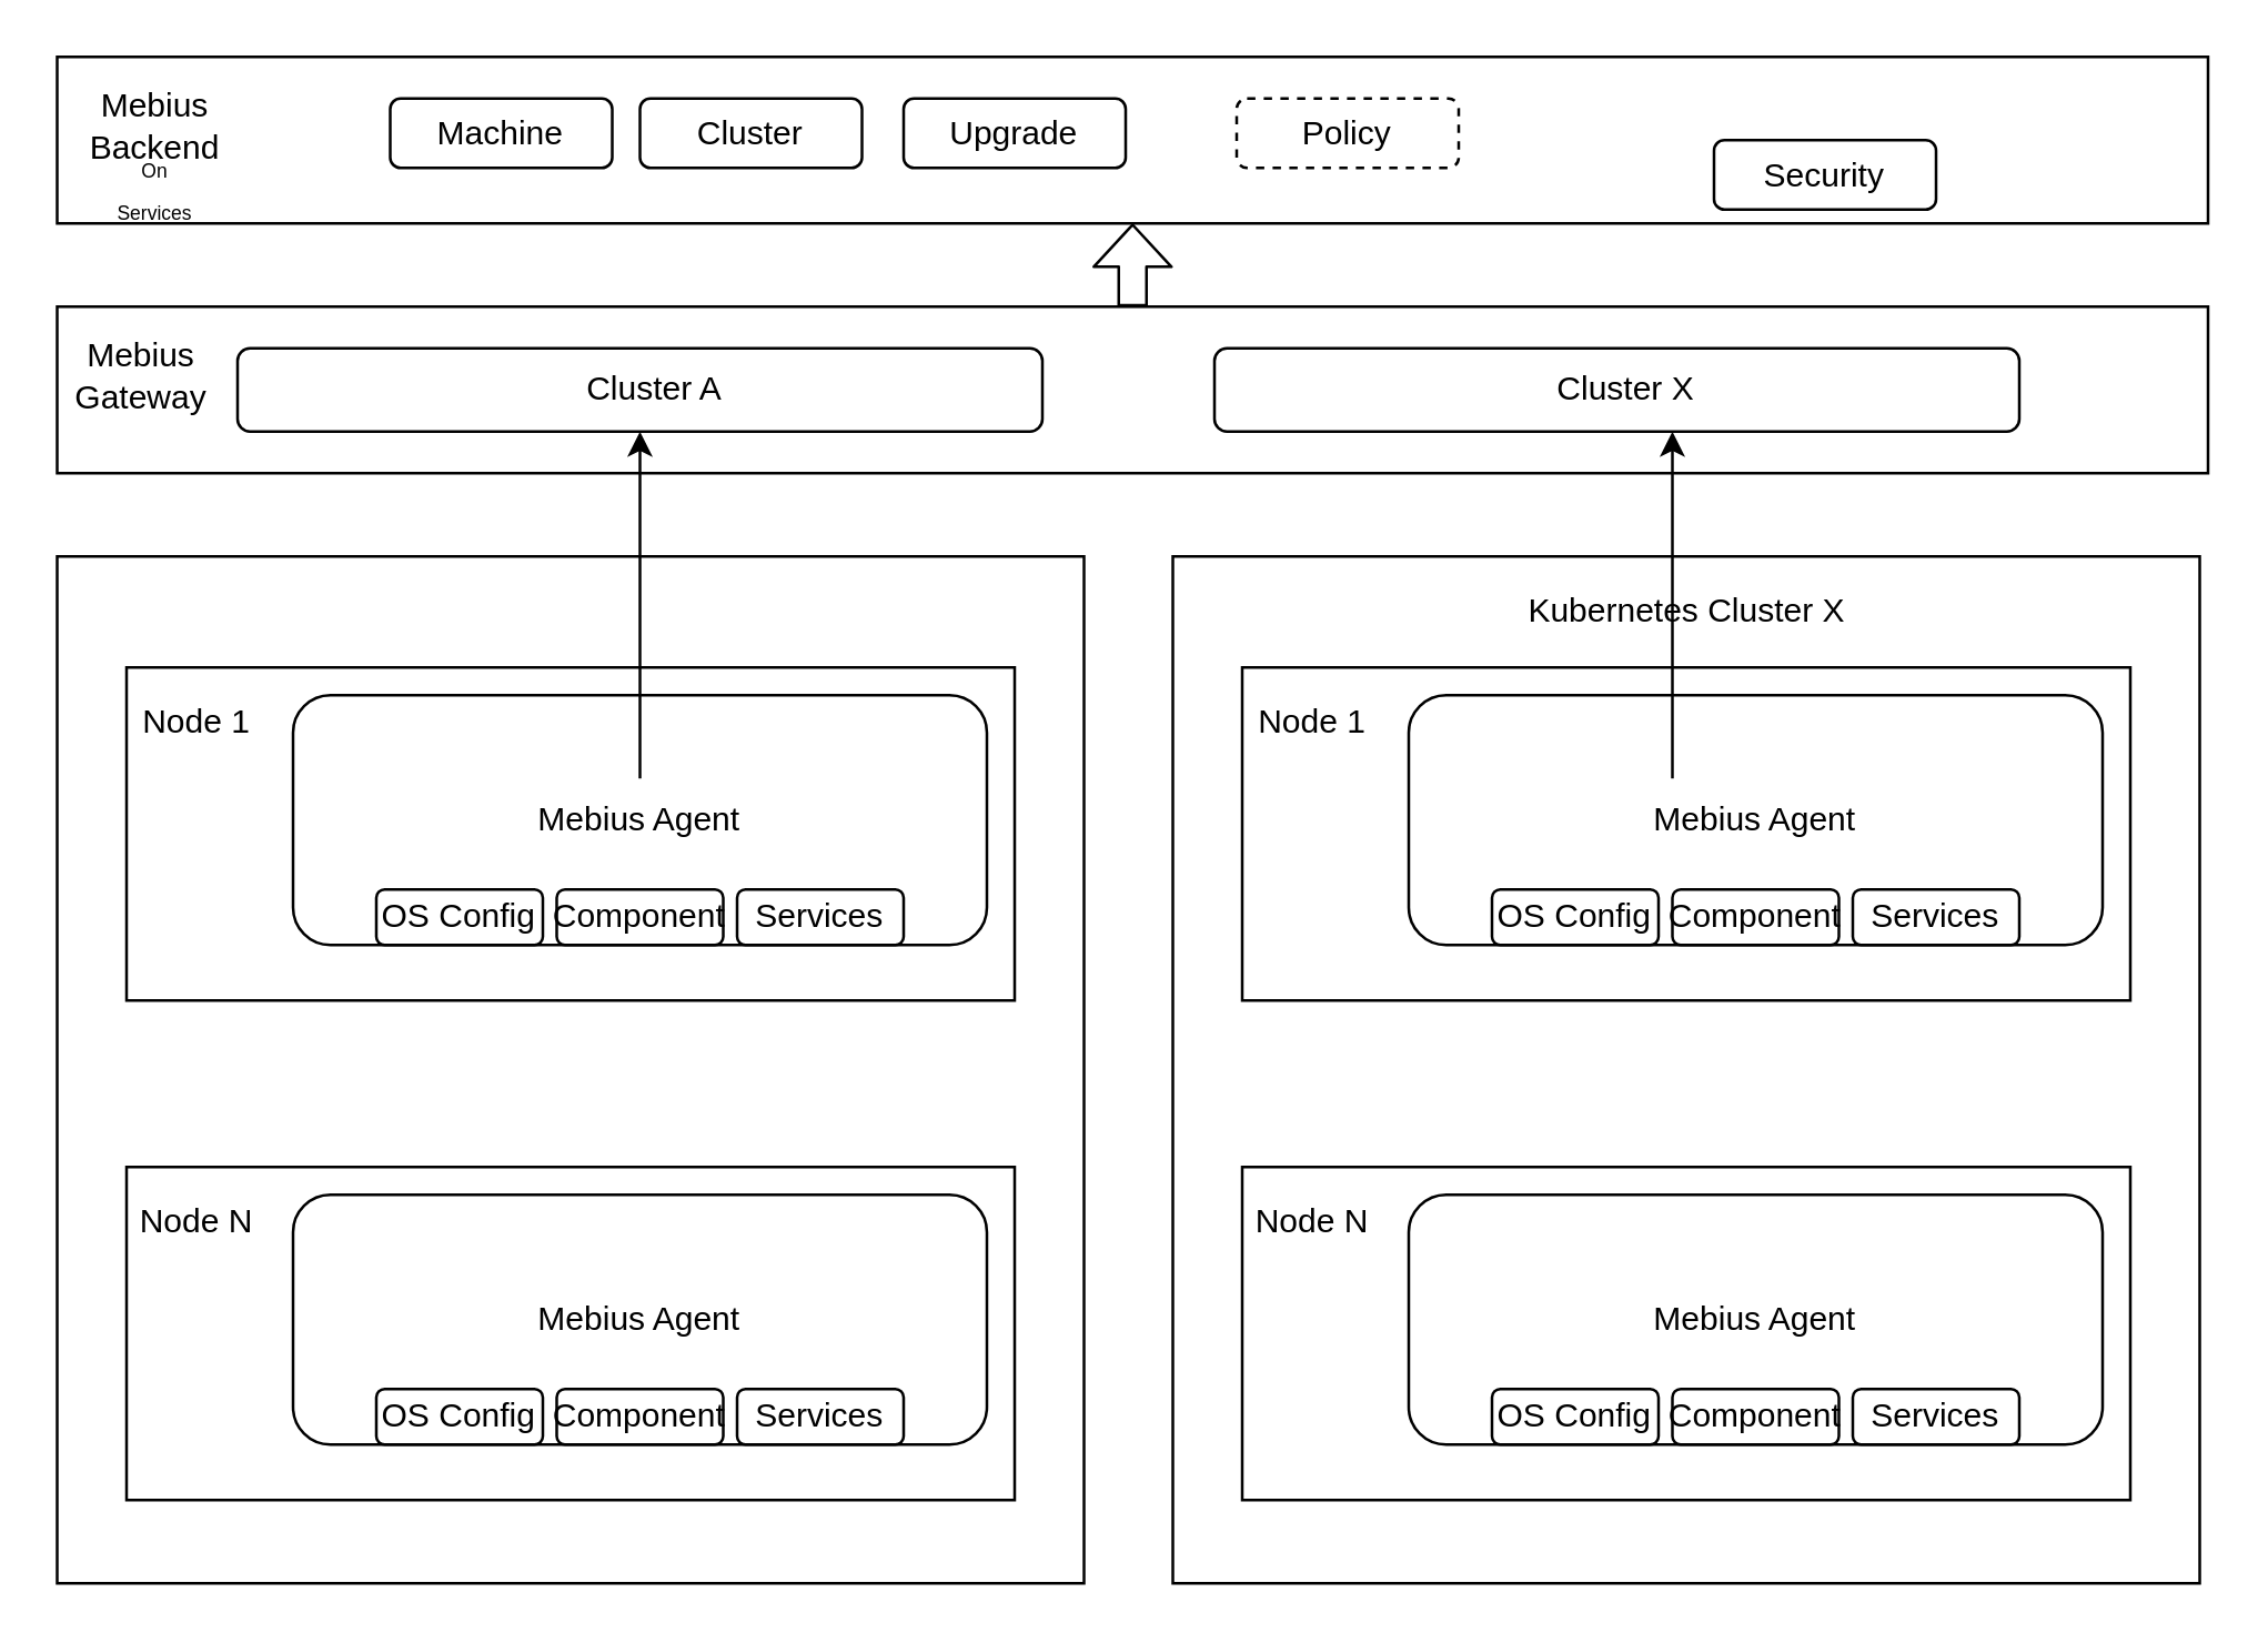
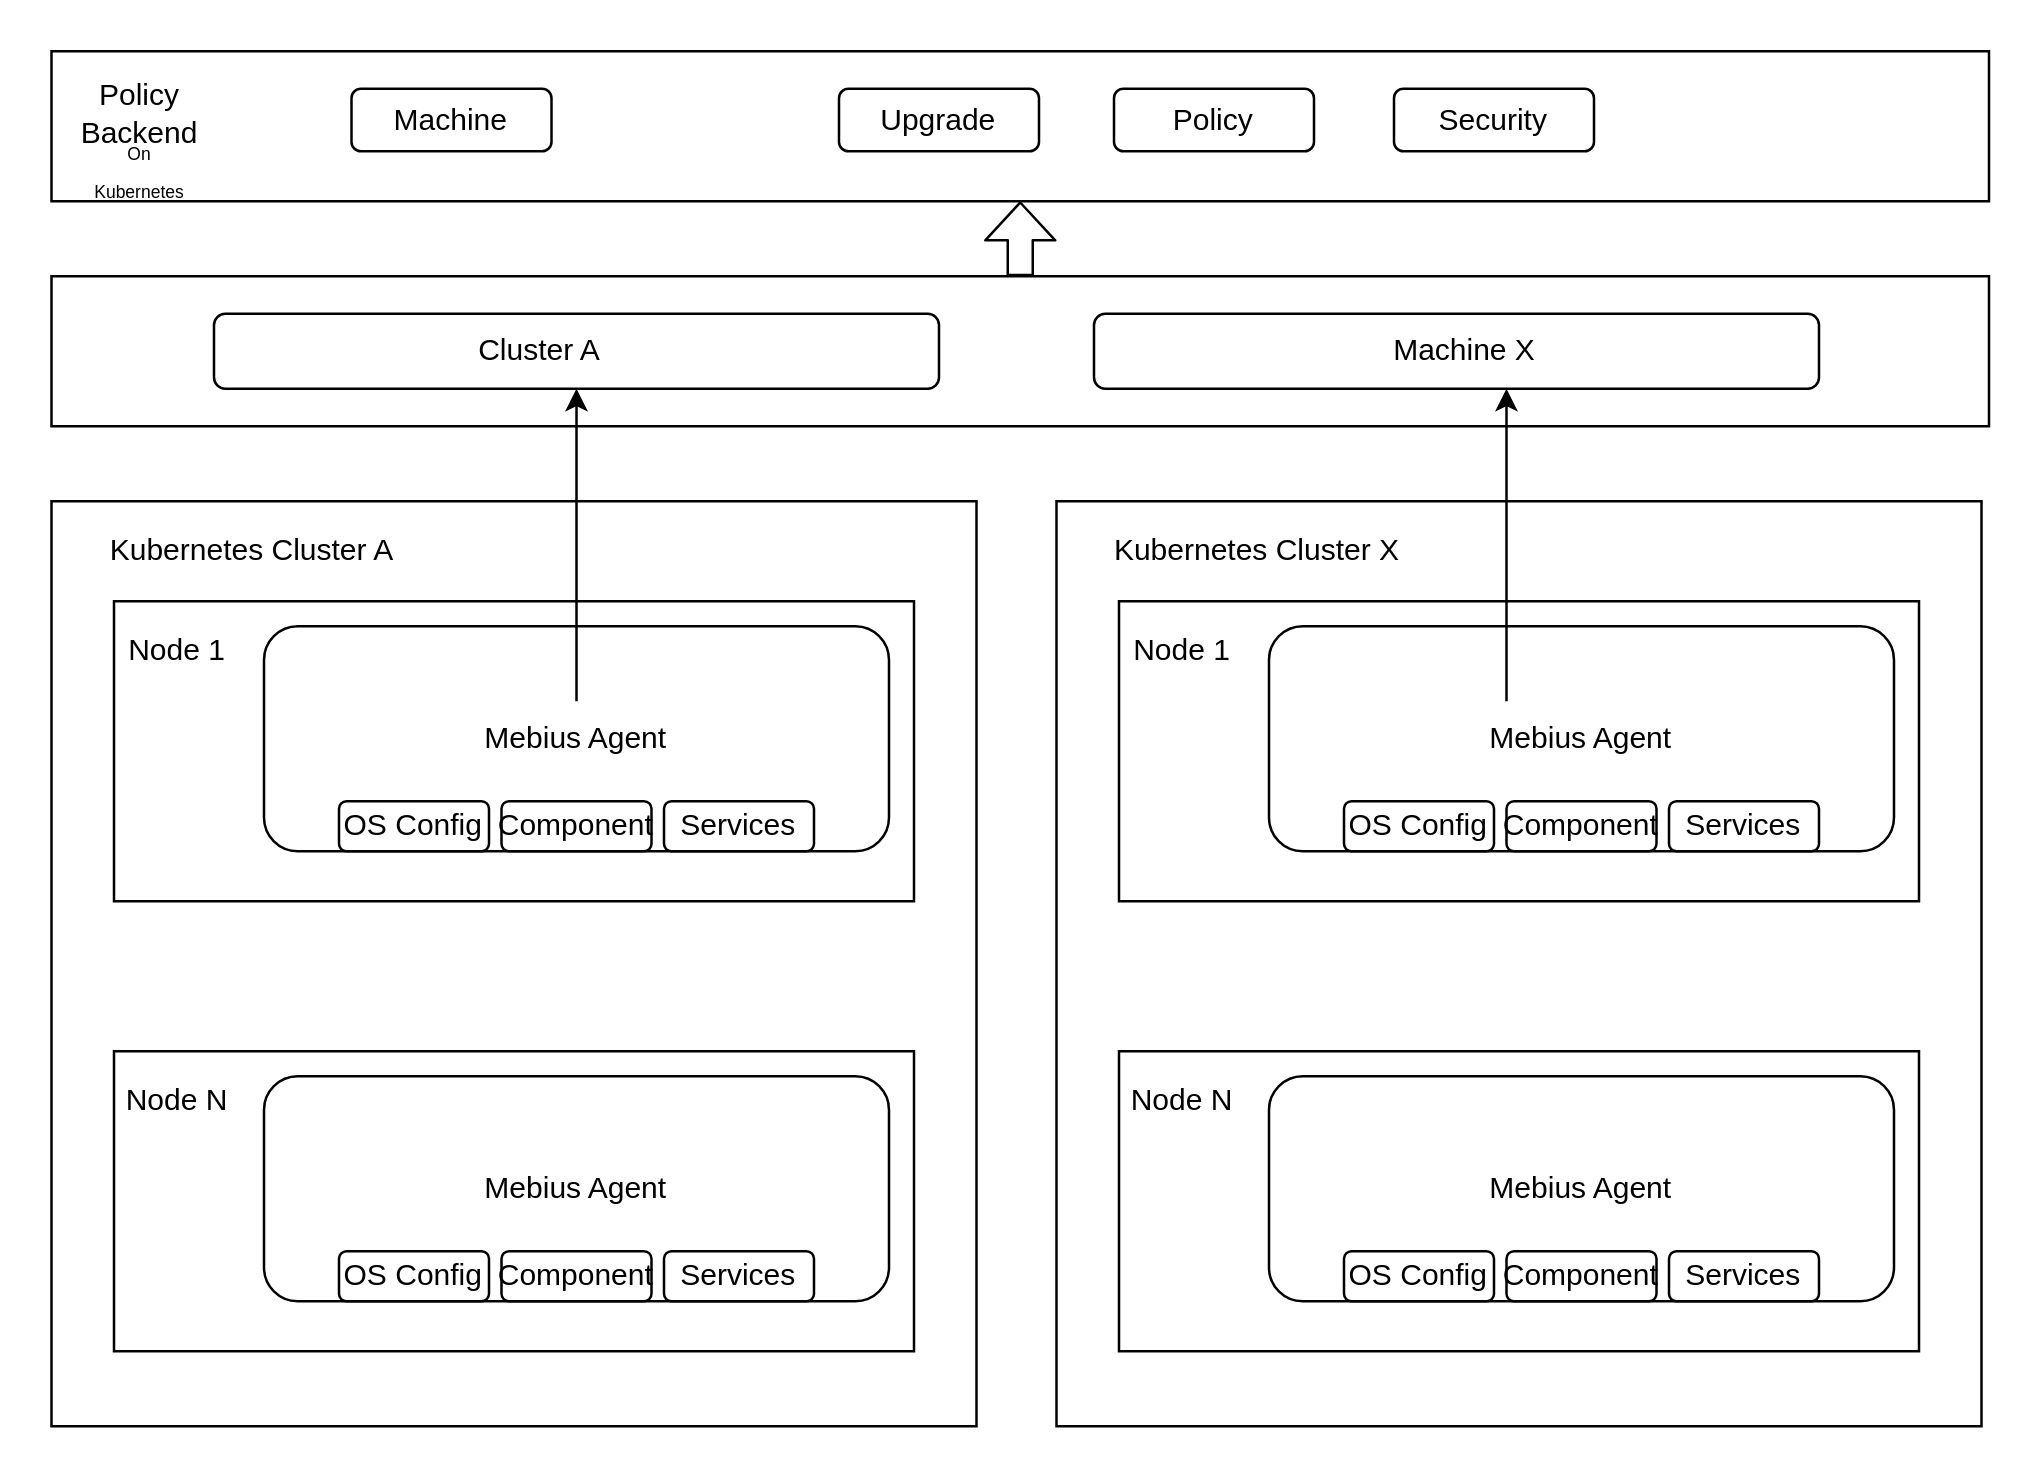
- <mxCell id="39" value="Mebius&lt;br&gt;Backend" style="text;html=1;align=center;verticalAlign=middle;resizable=0;points=[];autosize=1;strokeColor=none;fillColor=none;" parent="1" vertex="1"><mxGeometry x="25" y="30" width="60" height="30" as="geometry" /></mxCell>
+ <mxCell id="39" value="Policy&lt;br&gt;Backend" style="text;html=1;align=center;verticalAlign=middle;resizable=0;points=[];autosize=1;strokeColor=none;fillColor=none;" parent="1" vertex="1"><mxGeometry x="25" y="30" width="60" height="30" as="geometry" /></mxCell>
- <mxCell id="41" value="Cluster" style="rounded=1;whiteSpace=wrap;html=1;fillColor=default;" parent="1" vertex="1"><mxGeometry x="230" y="35" width="80" height="25" as="geometry" /></mxCell>
- <mxCell id="42" value="Upgrade" style="rounded=1;whiteSpace=wrap;html=1;fillColor=default;" parent="1" vertex="1"><mxGeometry x="325" y="35" width="80" height="25" as="geometry" /></mxCell>
+ <mxCell id="42" value="Upgrade" style="rounded=1;whiteSpace=wrap;html=1;fillColor=default;" parent="1" vertex="1"><mxGeometry x="335" y="35" width="80" height="25" as="geometry" /></mxCell>
- <mxCell id="43" value="Policy" style="rounded=1;whiteSpace=wrap;html=1;fillColor=default;dashed=1;" parent="1" vertex="1"><mxGeometry x="445" y="35" width="80" height="25" as="geometry" /></mxCell>
+ <mxCell id="43" value="Policy" style="rounded=1;whiteSpace=wrap;html=1;fillColor=default;" parent="1" vertex="1"><mxGeometry x="445" y="35" width="80" height="25" as="geometry" /></mxCell>
- <mxCell id="44" value="Security" style="rounded=1;whiteSpace=wrap;html=1;fillColor=default;" parent="1" vertex="1"><mxGeometry x="617" y="50" width="80" height="25" as="geometry" /></mxCell>
+ <mxCell id="44" value="Security" style="rounded=1;whiteSpace=wrap;html=1;fillColor=default;" parent="1" vertex="1"><mxGeometry x="557" y="35" width="80" height="25" as="geometry" /></mxCell>
- <mxCell id="45" value="&lt;font style=&quot;font-size: 7px&quot;&gt;On &lt;br&gt;Services&lt;/font&gt;" style="text;html=1;align=center;verticalAlign=middle;resizable=0;points=[];autosize=1;strokeColor=none;fillColor=none;" parent="1" vertex="1"><mxGeometry x="30" y="47" width="50" height="40" as="geometry" /></mxCell>
+ <mxCell id="45" value="&lt;font style=&quot;font-size: 7px&quot;&gt;On &lt;br&gt;Kubernetes&lt;/font&gt;" style="text;html=1;align=center;verticalAlign=middle;resizable=0;points=[];autosize=1;strokeColor=none;fillColor=none;" parent="1" vertex="1"><mxGeometry x="30" y="47" width="50" height="40" as="geometry" /></mxCell>
- <mxCell id="33" value="Mebius &lt;br&gt;Gateway" style="text;html=1;align=center;verticalAlign=middle;resizable=0;points=[];autosize=1;strokeColor=none;fillColor=none;" parent="1" vertex="1"><mxGeometry x="20" y="120" width="60" height="30" as="geometry" /></mxCell>
- <mxCell id="34" value="Cluster A" style="text;html=1;align=center;verticalAlign=middle;resizable=0;points=[];autosize=1;strokeColor=none;fillColor=none;" parent="1" vertex="1"><mxGeometry x="205" y="130" width="60" height="20" as="geometry" /></mxCell>
+ <mxCell id="34" value="Cluster A" style="text;html=1;align=center;verticalAlign=middle;resizable=0;points=[];autosize=1;strokeColor=none;fillColor=none;" parent="1" vertex="1"><mxGeometry x="185" y="130" width="60" height="20" as="geometry" /></mxCell>
- <mxCell id="35" value="Cluster X" style="text;html=1;align=center;verticalAlign=middle;resizable=0;points=[];autosize=1;strokeColor=none;fillColor=none;" parent="1" vertex="1"><mxGeometry x="555" y="130" width="60" height="20" as="geometry" /></mxCell>
+ <mxCell id="35" value="Machine X" style="text;html=1;align=center;verticalAlign=middle;resizable=0;points=[];autosize=1;strokeColor=none;fillColor=none;" parent="1" vertex="1"><mxGeometry x="555" y="130" width="60" height="20" as="geometry" /></mxCell>
+ <mxCell id="15" value="Kubernetes Cluster A" style="text;html=1;align=center;verticalAlign=middle;resizable=0;points=[];autosize=1;strokeColor=none;fillColor=none;" parent="1" vertex="1"><mxGeometry x="35" y="210" width="130" height="20" as="geometry" /></mxCell>
- <mxCell id="29" value="Kubernetes Cluster X" style="text;html=1;align=center;verticalAlign=middle;resizable=0;points=[];autosize=1;strokeColor=none;fillColor=none;" parent="1" vertex="1"><mxGeometry x="542" y="210" width="130" height="20" as="geometry" /></mxCell>
+ <mxCell id="29" value="Kubernetes Cluster X" style="text;html=1;align=center;verticalAlign=middle;resizable=0;points=[];autosize=1;strokeColor=none;fillColor=none;" parent="1" vertex="1"><mxGeometry x="437" y="210" width="130" height="20" as="geometry" /></mxCell>
